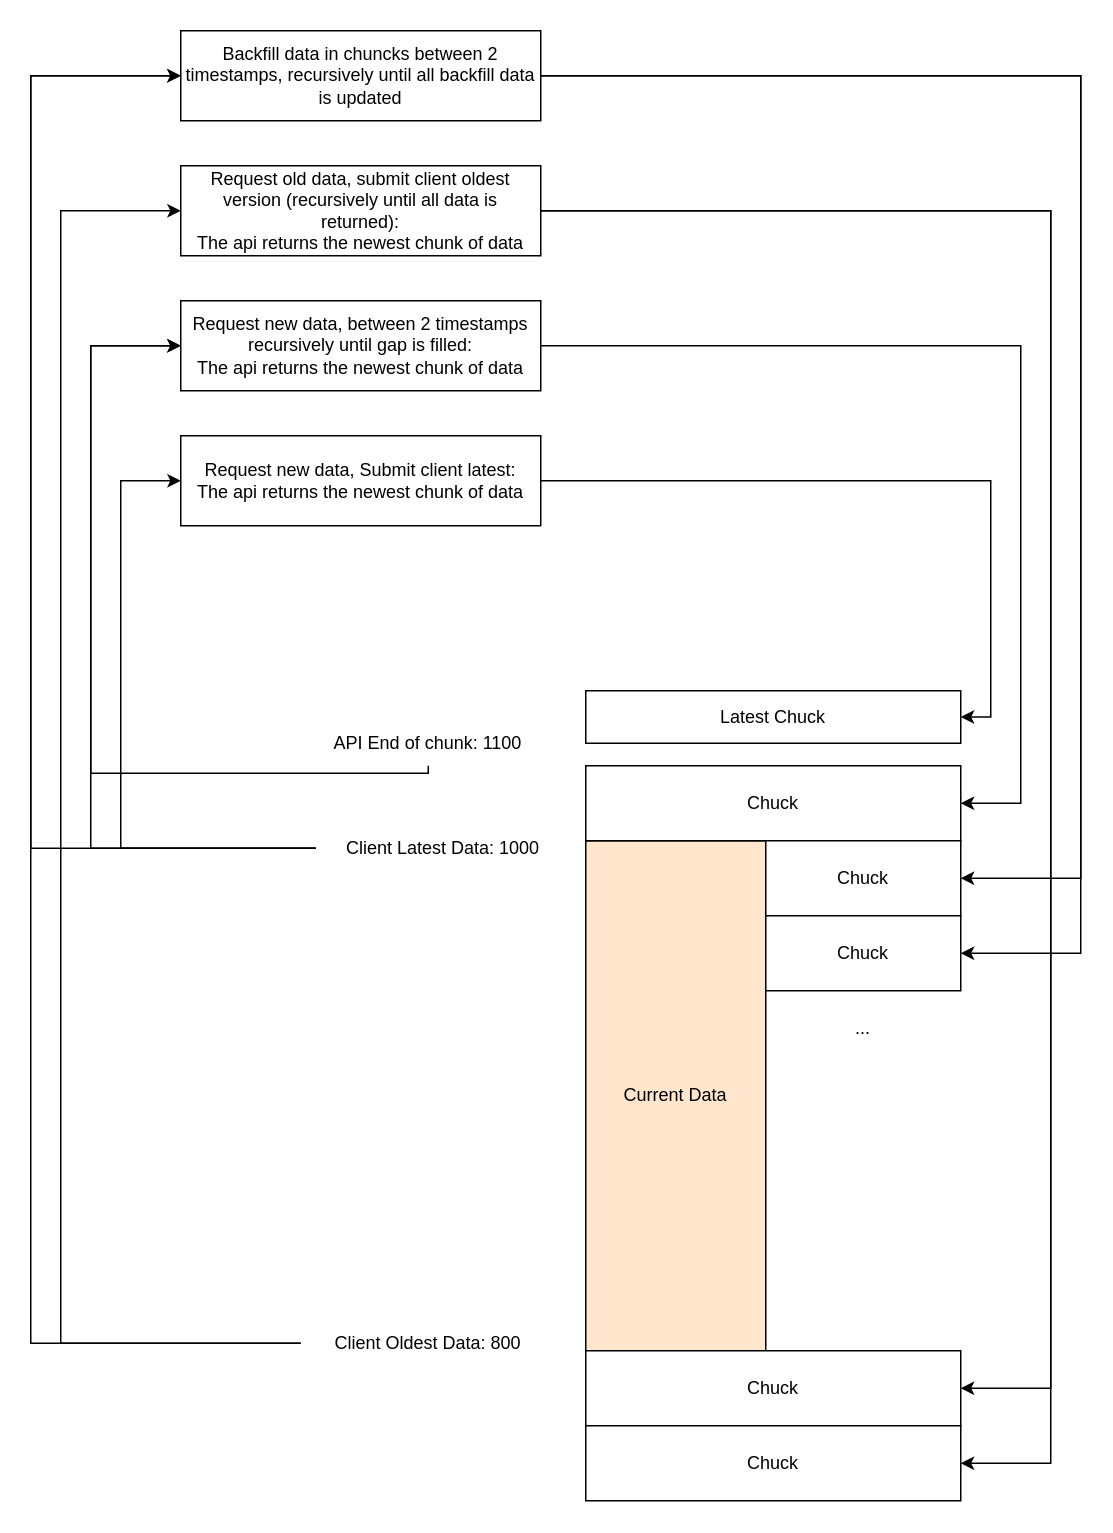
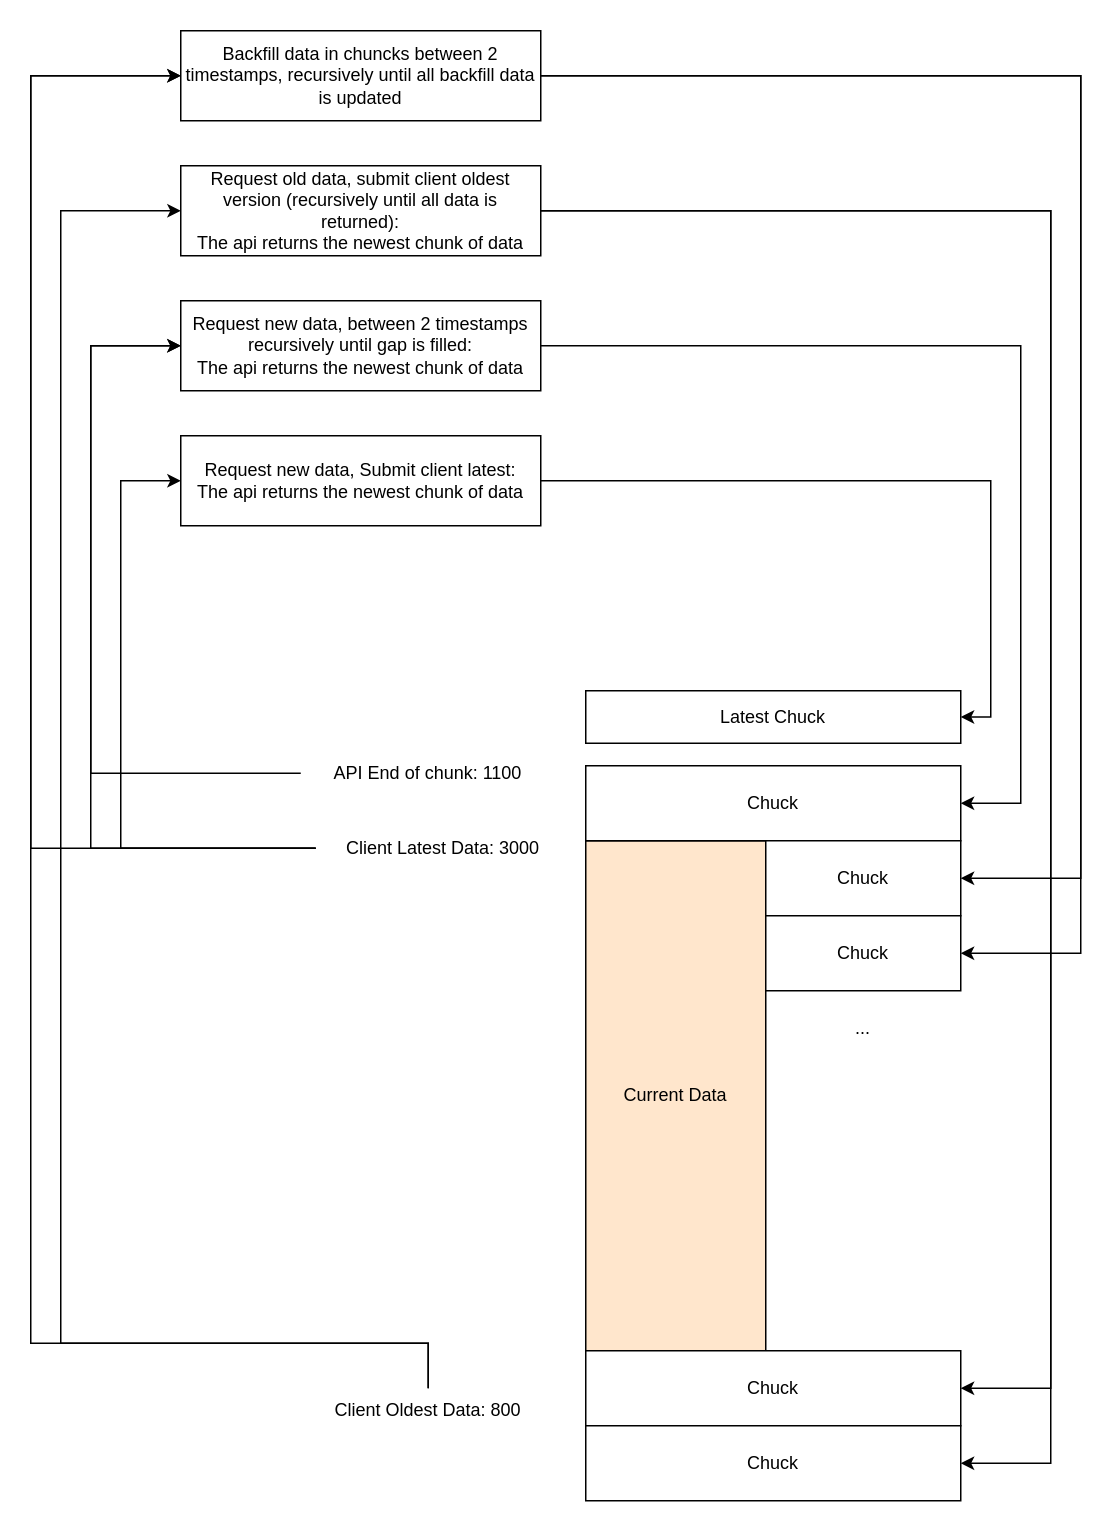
- <mxCell id="22" value="API End of chunk: 1100" style="text;html=1;align=center;verticalAlign=middle;whiteSpace=wrap;rounded=0;" vertex="1" parent="1"><mxGeometry x="200" y="480" width="170" height="30" as="geometry" /></mxCell>
+ <mxCell id="22" value="API End of chunk: 1100" style="text;html=1;align=center;verticalAlign=middle;whiteSpace=wrap;rounded=0;" vertex="1" parent="1"><mxGeometry x="200" y="500" width="170" height="30" as="geometry" /></mxCell>
- <mxCell id="6" value="Client Latest Data: 1000" style="text;html=1;align=center;verticalAlign=middle;whiteSpace=wrap;rounded=0;" vertex="1" parent="1"><mxGeometry x="210" y="550" width="170" height="30" as="geometry" /></mxCell>
+ <mxCell id="6" value="Client Latest Data: 3000" style="text;html=1;align=center;verticalAlign=middle;whiteSpace=wrap;rounded=0;" vertex="1" parent="1"><mxGeometry x="210" y="550" width="170" height="30" as="geometry" /></mxCell>
- <mxCell id="9" value="Client Oldest Data: 800" style="text;html=1;align=center;verticalAlign=middle;whiteSpace=wrap;rounded=0;" vertex="1" parent="1"><mxGeometry x="200" y="880" width="170" height="30" as="geometry" /></mxCell>
+ <mxCell id="9" value="Client Oldest Data: 800" style="text;html=1;align=center;verticalAlign=middle;whiteSpace=wrap;rounded=0;" vertex="1" parent="1"><mxGeometry x="200" y="925" width="170" height="30" as="geometry" /></mxCell>
